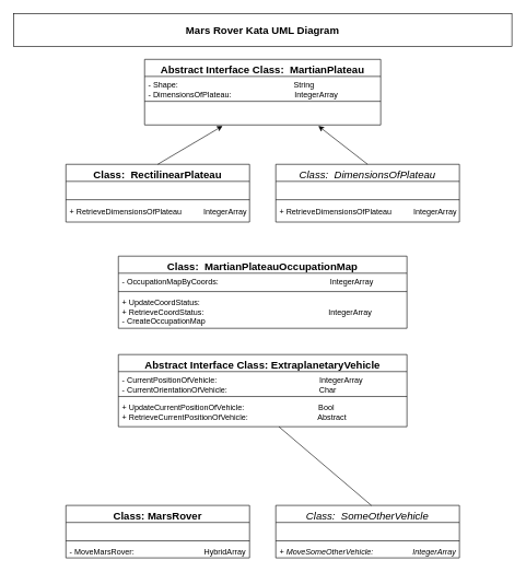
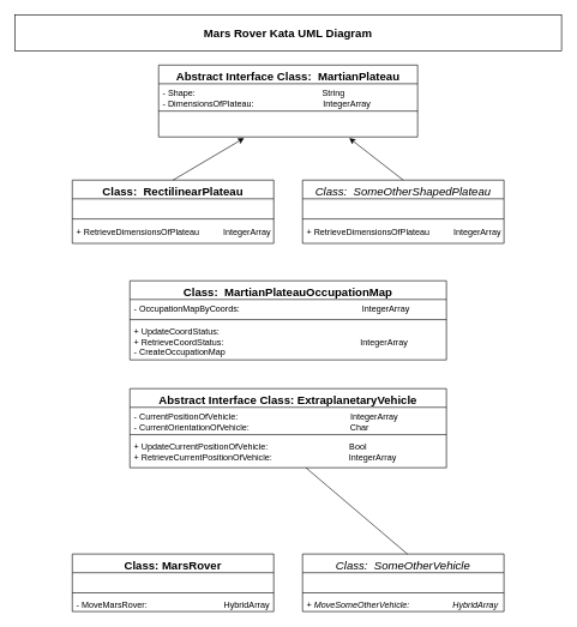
- <mxCell id="21" value="Class:  DimensionsOfPlateau&#10;" style="swimlane;fontStyle=2;align=center;verticalAlign=top;childLayout=stackLayout;horizontal=1;startSize=26;horizontalStack=0;resizeParent=1;resizeParentMax=0;resizeLast=0;collapsible=1;marginBottom=0;fontFamily=Helvetica;fontSize=16;points=[[0,0,0,0,0],[0,0.26,0,0,0],[0,0.5,0,0,0],[0,0.74,0,0,0],[0,1,0,0,0],[0.25,0,0,0,0],[0.25,1,0,0,0],[0.5,0,0,0,0],[0.5,1,0,0,0],[0.75,0,0,0,0],[0.75,1,0,0,0],[1,0,0,0,0],[1,0.26,0,0,0],[1,0.5,0,0,0],[1,0.76,0,0,0],[1,1,0,0,0]];" vertex="1" parent="1"><mxGeometry x="420" y="250" width="280" height="88" as="geometry"><mxRectangle x="300" y="70" width="120" height="26" as="alternateBounds" /></mxGeometry></mxCell>
+ <mxCell id="21" value="Class:  SomeOtherShapedPlateau&#10;" style="swimlane;fontStyle=2;align=center;verticalAlign=top;childLayout=stackLayout;horizontal=1;startSize=26;horizontalStack=0;resizeParent=1;resizeParentMax=0;resizeLast=0;collapsible=1;marginBottom=0;fontFamily=Helvetica;fontSize=16;points=[[0,0,0,0,0],[0,0.26,0,0,0],[0,0.5,0,0,0],[0,0.74,0,0,0],[0,1,0,0,0],[0.25,0,0,0,0],[0.25,1,0,0,0],[0.5,0,0,0,0],[0.5,1,0,0,0],[0.75,0,0,0,0],[0.75,1,0,0,0],[1,0,0,0,0],[1,0.26,0,0,0],[1,0.5,0,0,0],[1,0.76,0,0,0],[1,1,0,0,0]];" vertex="1" parent="1"><mxGeometry x="420" y="250" width="280" height="88" as="geometry"><mxRectangle x="300" y="70" width="120" height="26" as="alternateBounds" /></mxGeometry></mxCell>
- <mxCell id="14" value="+ UpdateCurrentPositionOfVehicle:                                  Bool                     &#10;+ RetrieveCurrentPositionOfVehicle:                                Abstract                                 &#10;                &#10;                   " style="text;strokeColor=none;fillColor=none;align=left;verticalAlign=top;spacingLeft=4;spacingRight=4;overflow=hidden;rotatable=0;points=[[0,0.5],[1,0.5]];portConstraint=eastwest;fontFamily=Helvetica;fontSize=12;" vertex="1" parent="11"><mxGeometry y="68" width="440" height="42" as="geometry" /></mxCell>
+ <mxCell id="14" value="+ UpdateCurrentPositionOfVehicle:                                  Bool                     &#10;+ RetrieveCurrentPositionOfVehicle:                                IntegerArray                                 &#10;                &#10;                   " style="text;strokeColor=none;fillColor=none;align=left;verticalAlign=top;spacingLeft=4;spacingRight=4;overflow=hidden;rotatable=0;points=[[0,0.5],[1,0.5]];portConstraint=eastwest;fontFamily=Helvetica;fontSize=12;" vertex="1" parent="11"><mxGeometry y="68" width="440" height="42" as="geometry" /></mxCell>
- <mxCell id="29" value="+ MoveSomeOtherVehicle:                  IntegerArray&#10; " style="text;strokeColor=none;fillColor=none;align=left;verticalAlign=top;spacingLeft=4;spacingRight=4;overflow=hidden;rotatable=0;points=[[0,0.5],[1,0.5]];portConstraint=eastwest;fontFamily=Helvetica;fontSize=12;fontStyle=2" vertex="1" parent="26"><mxGeometry y="58" width="280" height="22" as="geometry" /></mxCell>
+ <mxCell id="29" value="+ MoveSomeOtherVehicle:                  HybridArray&#10; " style="text;strokeColor=none;fillColor=none;align=left;verticalAlign=top;spacingLeft=4;spacingRight=4;overflow=hidden;rotatable=0;points=[[0,0.5],[1,0.5]];portConstraint=eastwest;fontFamily=Helvetica;fontSize=12;fontStyle=2" vertex="1" parent="26"><mxGeometry y="58" width="280" height="22" as="geometry" /></mxCell>
